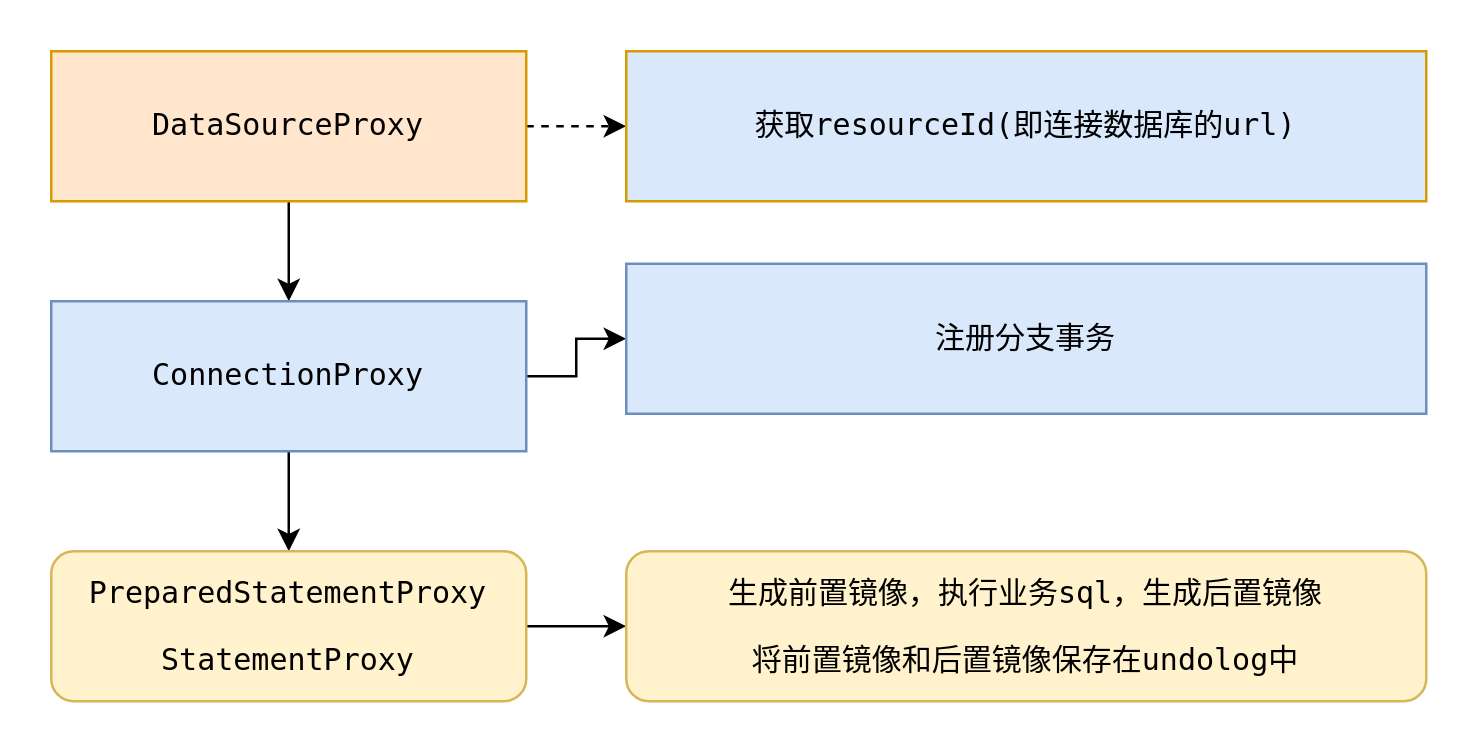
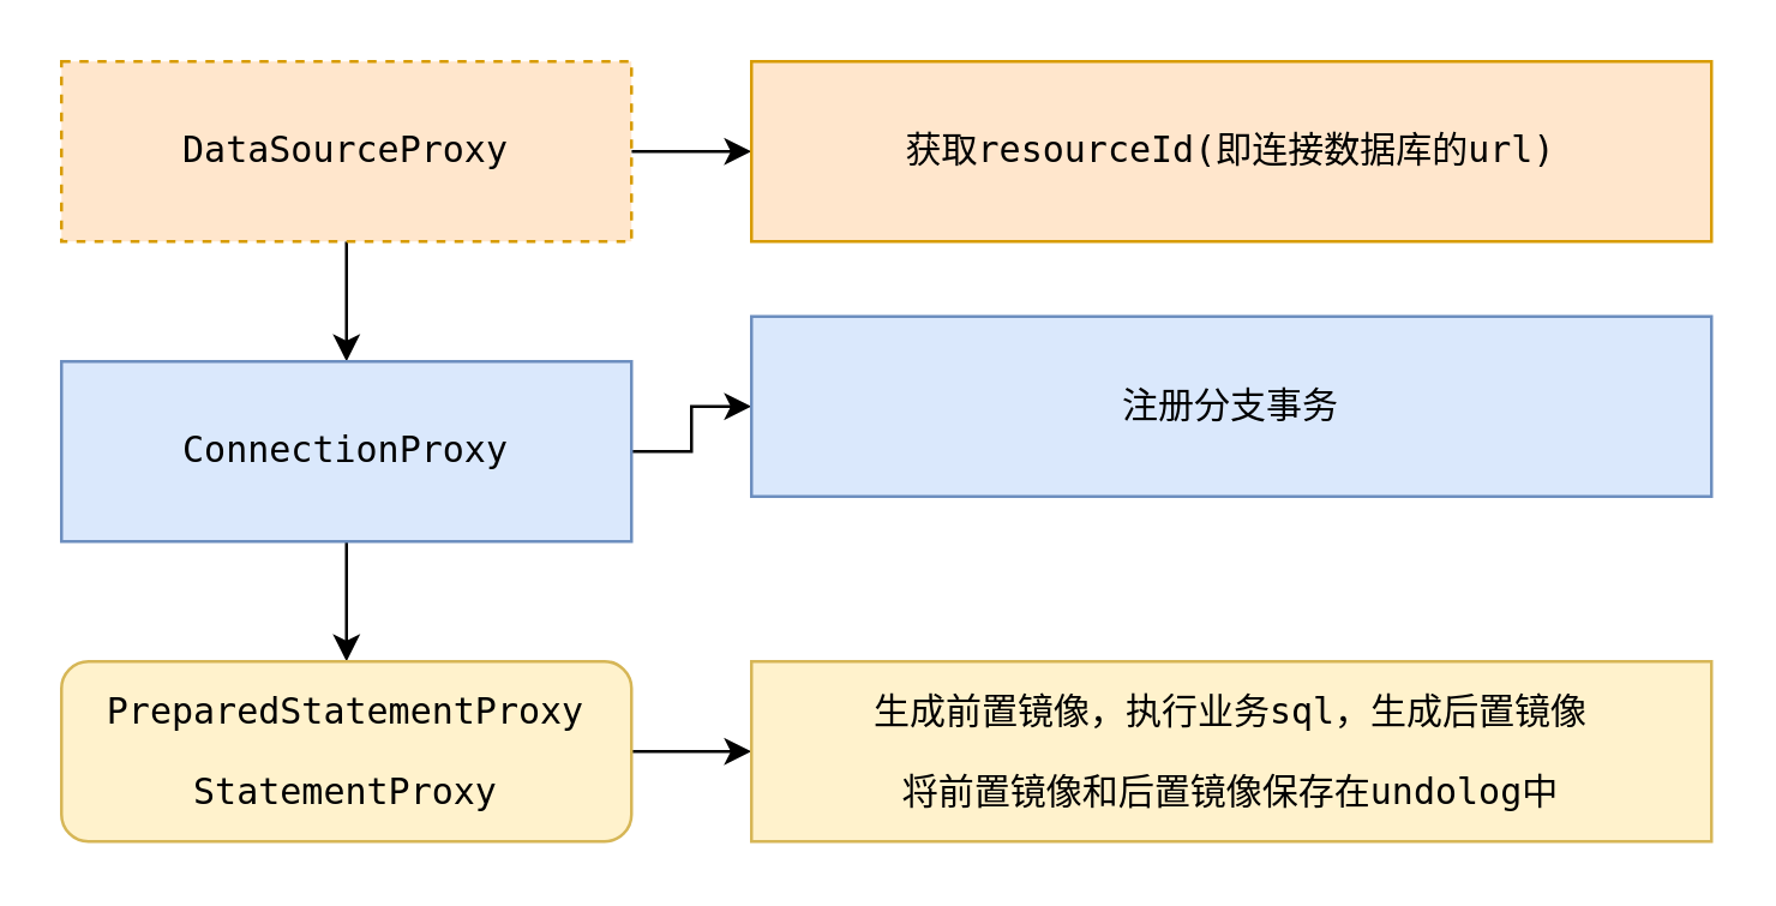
- <mxCell id="4" value="&lt;pre&gt;DataSourceProxy&lt;/pre&gt;" style="rounded=0;whiteSpace=wrap;html=1;fillColor=#ffe6cc;strokeColor=#d79b00;" parent="1" vertex="1"><mxGeometry x="20" y="20" width="190" height="60" as="geometry" /></mxCell>
+ <mxCell id="4" value="&lt;pre&gt;DataSourceProxy&lt;/pre&gt;" style="rounded=0;whiteSpace=wrap;html=1;fillColor=#ffe6cc;strokeColor=#d79b00;dashed=1;" parent="1" vertex="1"><mxGeometry x="20" y="20" width="190" height="60" as="geometry" /></mxCell>
- <mxCell id="3" value="" style="edgeStyle=orthogonalEdgeStyle;rounded=0;orthogonalLoop=1;jettySize=auto;html=1;dashed=1;" edge="1" parent="1" source="4" target="10"><mxGeometry relative="1" as="geometry" /></mxCell>
+ <mxCell id="3" value="" style="edgeStyle=orthogonalEdgeStyle;rounded=0;orthogonalLoop=1;jettySize=auto;html=1;" edge="1" parent="1" source="4" target="10"><mxGeometry relative="1" as="geometry" /></mxCell>
- <mxCell id="10" value="&lt;pre&gt;获取resourceId(即连接数据库的url)&lt;/pre&gt;" style="rounded=0;whiteSpace=wrap;html=1;fillColor=#dae8fc;strokeColor=#d79b00;" parent="1" vertex="1"><mxGeometry x="250" y="20" width="320" height="60" as="geometry" /></mxCell>
+ <mxCell id="10" value="&lt;pre&gt;获取resourceId(即连接数据库的url)&lt;/pre&gt;" style="rounded=0;whiteSpace=wrap;html=1;fillColor=#ffe6cc;strokeColor=#d79b00;" parent="1" vertex="1"><mxGeometry x="250" y="20" width="320" height="60" as="geometry" /></mxCell>
- <mxCell id="12" value="&lt;pre&gt;&lt;pre&gt;&lt;pre&gt;生成前置镜像，执行业务sql，生成后置镜像&lt;/pre&gt;&lt;pre&gt;将前置镜像和后置镜像保存在undolog中&lt;/pre&gt;&lt;/pre&gt;&lt;/pre&gt;" style="whiteSpace=wrap;html=1;fillColor=#fff2cc;strokeColor=#d6b656;rounded=1;" parent="1" vertex="1"><mxGeometry x="250" y="220" width="320" height="60" as="geometry" /></mxCell>
+ <mxCell id="12" value="&lt;pre&gt;&lt;pre&gt;&lt;pre&gt;生成前置镜像，执行业务sql，生成后置镜像&lt;/pre&gt;&lt;pre&gt;将前置镜像和后置镜像保存在undolog中&lt;/pre&gt;&lt;/pre&gt;&lt;/pre&gt;" style="rounded=0;whiteSpace=wrap;html=1;fillColor=#fff2cc;strokeColor=#d6b656;" parent="1" vertex="1"><mxGeometry x="250" y="220" width="320" height="60" as="geometry" /></mxCell>
